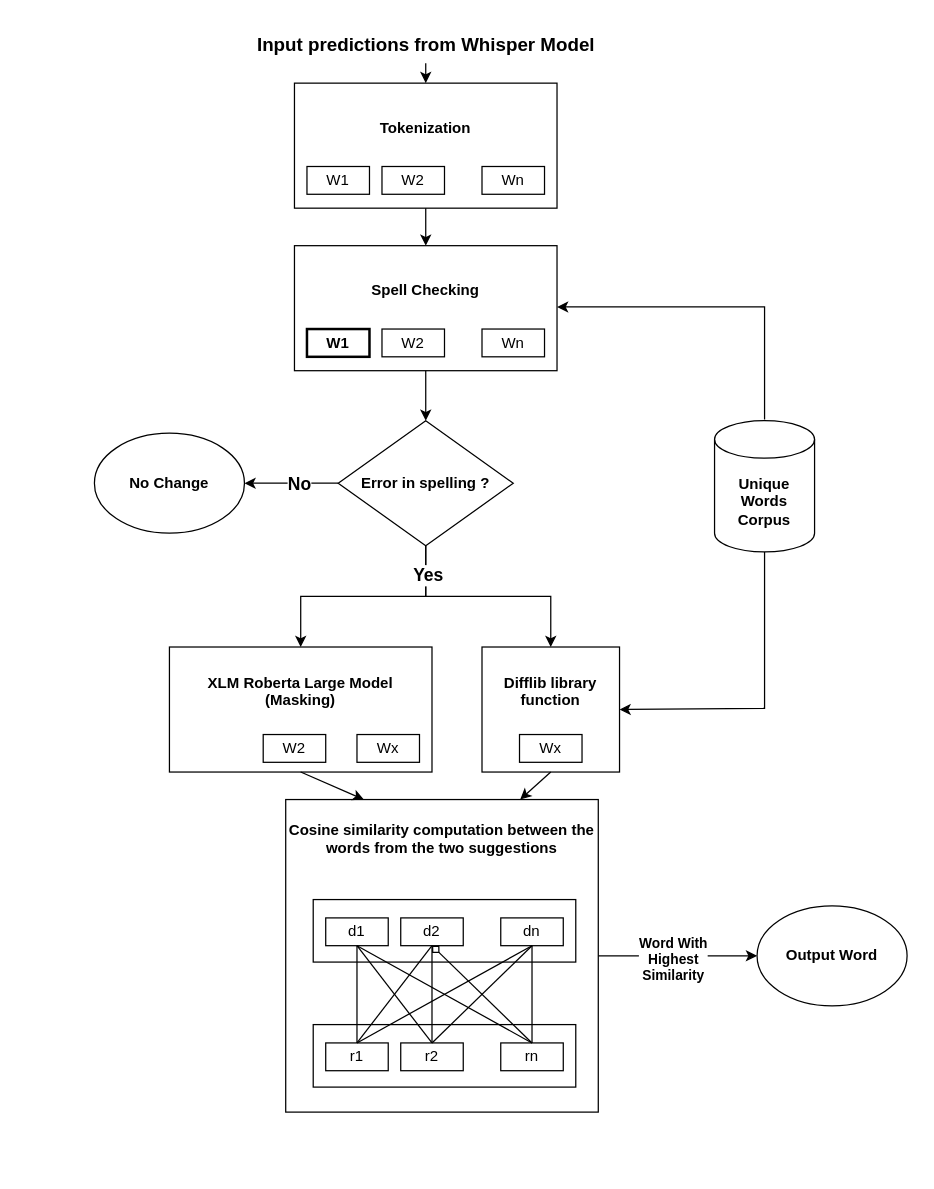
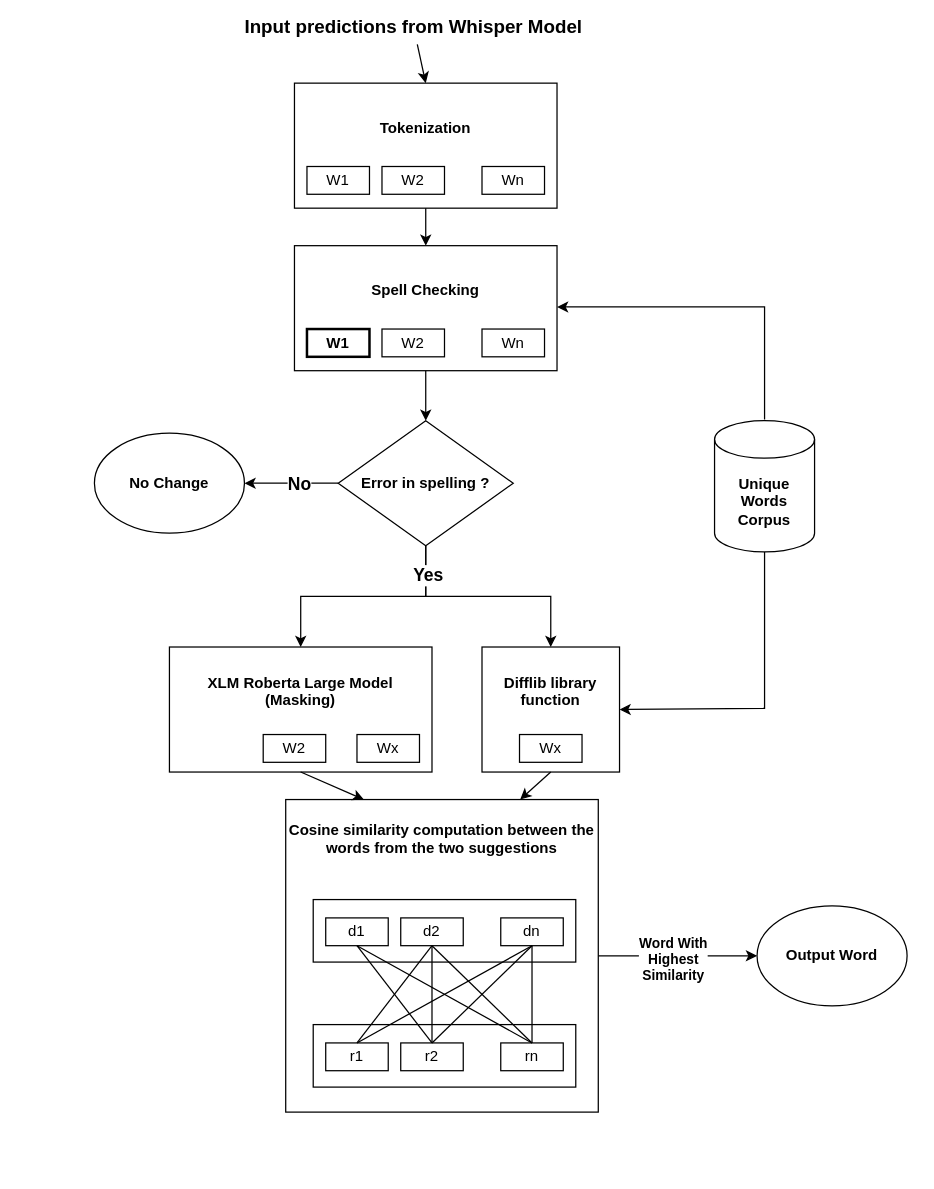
- <mxCell id="3" value="&lt;font style=&quot;font-size: 15px;&quot;&gt;&lt;b&gt;Input predictions from Whisper Model&lt;/b&gt;&lt;/font&gt;" style="text;html=1;align=center;verticalAlign=middle;resizable=0;points=[];autosize=1;strokeColor=none;fillColor=none;" vertex="1" parent="1"><mxGeometry x="195" y="20" width="290" height="30" as="geometry" /></mxCell>
+ <mxCell id="3" value="&lt;font style=&quot;font-size: 15px;&quot;&gt;&lt;b&gt;Input predictions from Whisper Model&lt;/b&gt;&lt;/font&gt;" style="text;html=1;align=center;verticalAlign=middle;resizable=0;points=[];autosize=1;strokeColor=none;fillColor=none;" vertex="1" parent="1"><mxGeometry x="185" y="5" width="290" height="30" as="geometry" /></mxCell>
- <mxCell id="52" value="" style="endArrow=diamond;startArrow=none;html=1;rounded=0;entryX=0.5;entryY=1;entryDx=0;entryDy=0;exitX=0.5;exitY=0;exitDx=0;exitDy=0;endFill=0;startFill=0;" edge="1" parent="33" source="46" target="39"><mxGeometry width="50" height="50" relative="1" as="geometry"><mxPoint x="345" y="188" as="sourcePoint" /><mxPoint x="345" y="137" as="targetPoint" /></mxGeometry></mxCell>
+ <mxCell id="52" value="" style="endArrow=none;startArrow=none;html=1;rounded=0;entryX=0.5;entryY=1;entryDx=0;entryDy=0;exitX=0.5;exitY=0;exitDx=0;exitDy=0;endFill=0;startFill=0;" edge="1" parent="33" source="46" target="39"><mxGeometry width="50" height="50" relative="1" as="geometry"><mxPoint x="345" y="188" as="sourcePoint" /><mxPoint x="345" y="137" as="targetPoint" /></mxGeometry></mxCell>
- <mxCell id="47" value="" style="endArrow=none;startArrow=none;html=1;rounded=0;entryX=0.5;entryY=1;entryDx=0;entryDy=0;exitX=0.5;exitY=0;exitDx=0;exitDy=0;endFill=0;startFill=0;" edge="1" parent="33" source="44" target="38"><mxGeometry width="50" height="50" relative="1" as="geometry"><mxPoint x="440" y="190" as="sourcePoint" /><mxPoint x="490" y="140" as="targetPoint" /></mxGeometry></mxCell>
